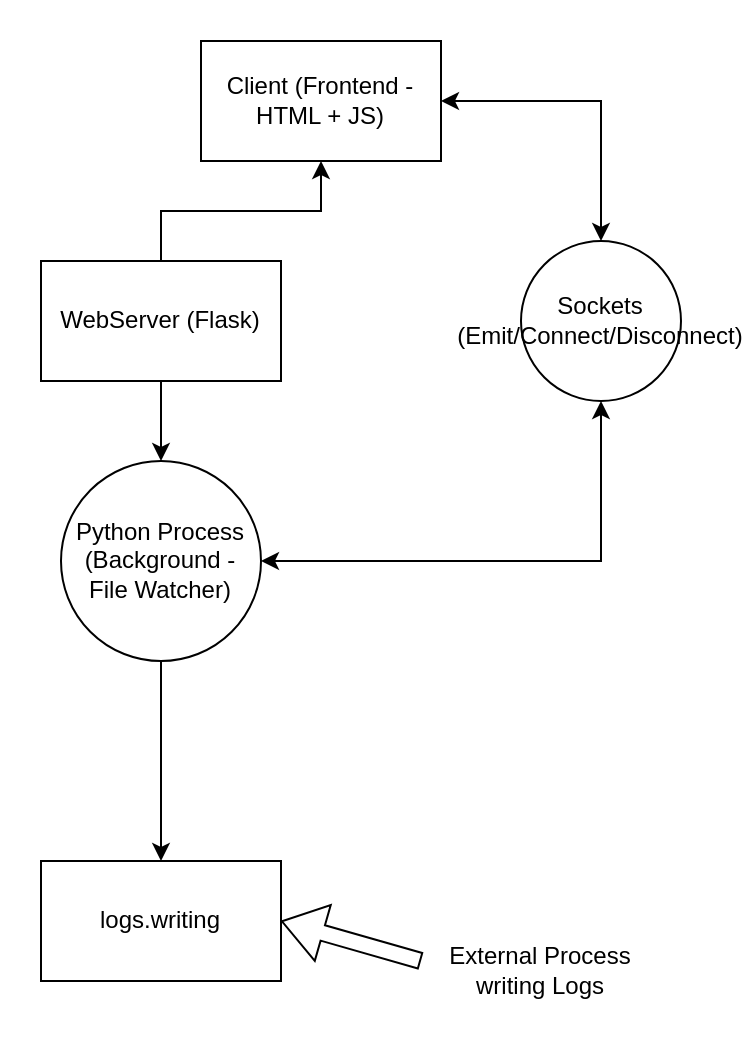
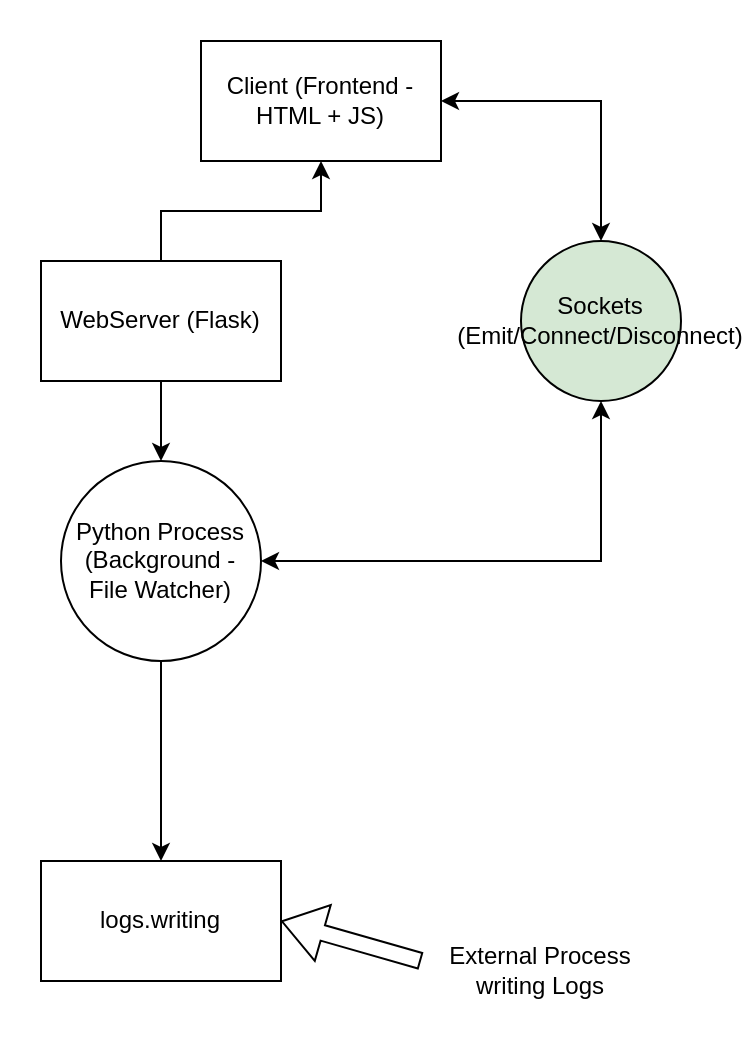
- <mxCell id="13" value="&lt;div&gt;Sockets (Emit/Connect/Disconnect)&lt;/div&gt;" style="ellipse;whiteSpace=wrap;html=1;aspect=fixed;" vertex="1" parent="1"><mxGeometry x="260" y="120" width="80" height="80" as="geometry" /></mxCell>
+ <mxCell id="13" value="&lt;div&gt;Sockets (Emit/Connect/Disconnect)&lt;/div&gt;" style="ellipse;whiteSpace=wrap;html=1;aspect=fixed;fillColor=#d5e8d4;" vertex="1" parent="1"><mxGeometry x="260" y="120" width="80" height="80" as="geometry" /></mxCell>
